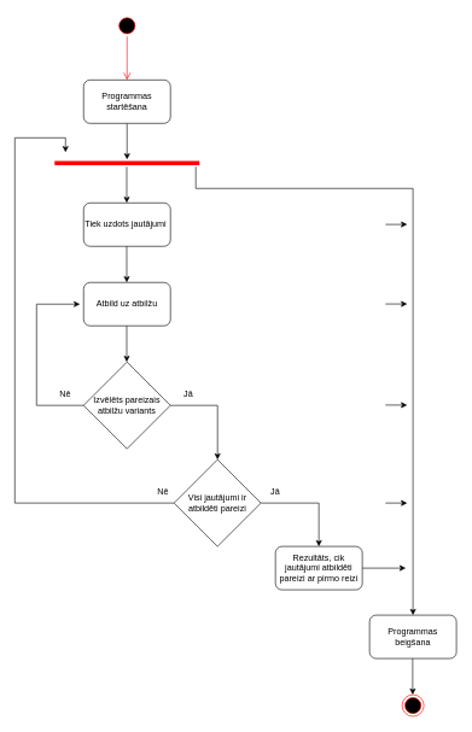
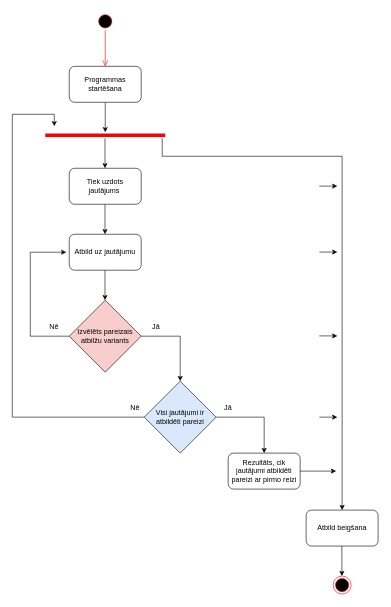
- <mxCell id="8" value="Tiek uzdots jautājumi&amp;nbsp;" style="rounded=1;whiteSpace=wrap;html=1;" vertex="1" parent="1"><mxGeometry x="115" y="280" width="120" height="60" as="geometry" /></mxCell>
+ <mxCell id="8" value="Tiek uzdots jautājums&amp;nbsp;" style="rounded=1;whiteSpace=wrap;html=1;" vertex="1" parent="1"><mxGeometry x="115" y="280" width="120" height="60" as="geometry" /></mxCell>
- <mxCell id="16" value="Atbild uz atbilžu" style="rounded=1;whiteSpace=wrap;html=1;" vertex="1" parent="1"><mxGeometry x="115" y="390" width="120" height="60" as="geometry" /></mxCell>
+ <mxCell id="16" value="Atbild uz jautājumu" style="rounded=1;whiteSpace=wrap;html=1;" vertex="1" parent="1"><mxGeometry x="115" y="390" width="120" height="60" as="geometry" /></mxCell>
- <mxCell id="10" value="Izvēlēts pareizais atbilžu variants" style="rhombus;whiteSpace=wrap;html=1;" vertex="1" parent="1"><mxGeometry x="115" y="500" width="120" height="120" as="geometry" /></mxCell>
+ <mxCell id="10" value="Izvēlēts pareizais atbilžu variants" style="rhombus;whiteSpace=wrap;html=1;fillColor=#f8cecc;" vertex="1" parent="1"><mxGeometry x="115" y="500" width="120" height="120" as="geometry" /></mxCell>
- <mxCell id="19" value="Visi jautājumi ir atbildēti pareizi" style="rhombus;whiteSpace=wrap;html=1;" vertex="1" parent="1"><mxGeometry x="240" y="635" width="120" height="120" as="geometry" /></mxCell>
+ <mxCell id="19" value="Visi jautājumi ir atbildēti pareizi" style="rhombus;whiteSpace=wrap;html=1;fillColor=#dae8fc;" vertex="1" parent="1"><mxGeometry x="240" y="635" width="120" height="120" as="geometry" /></mxCell>
- <mxCell id="25" value="Programmas beigšana" style="rounded=1;whiteSpace=wrap;html=1;" vertex="1" parent="1"><mxGeometry x="510" y="850" width="120" height="60" as="geometry" /></mxCell>
+ <mxCell id="25" value="Atbild beigšana" style="rounded=1;whiteSpace=wrap;html=1;" vertex="1" parent="1"><mxGeometry x="510" y="850" width="120" height="60" as="geometry" /></mxCell>
